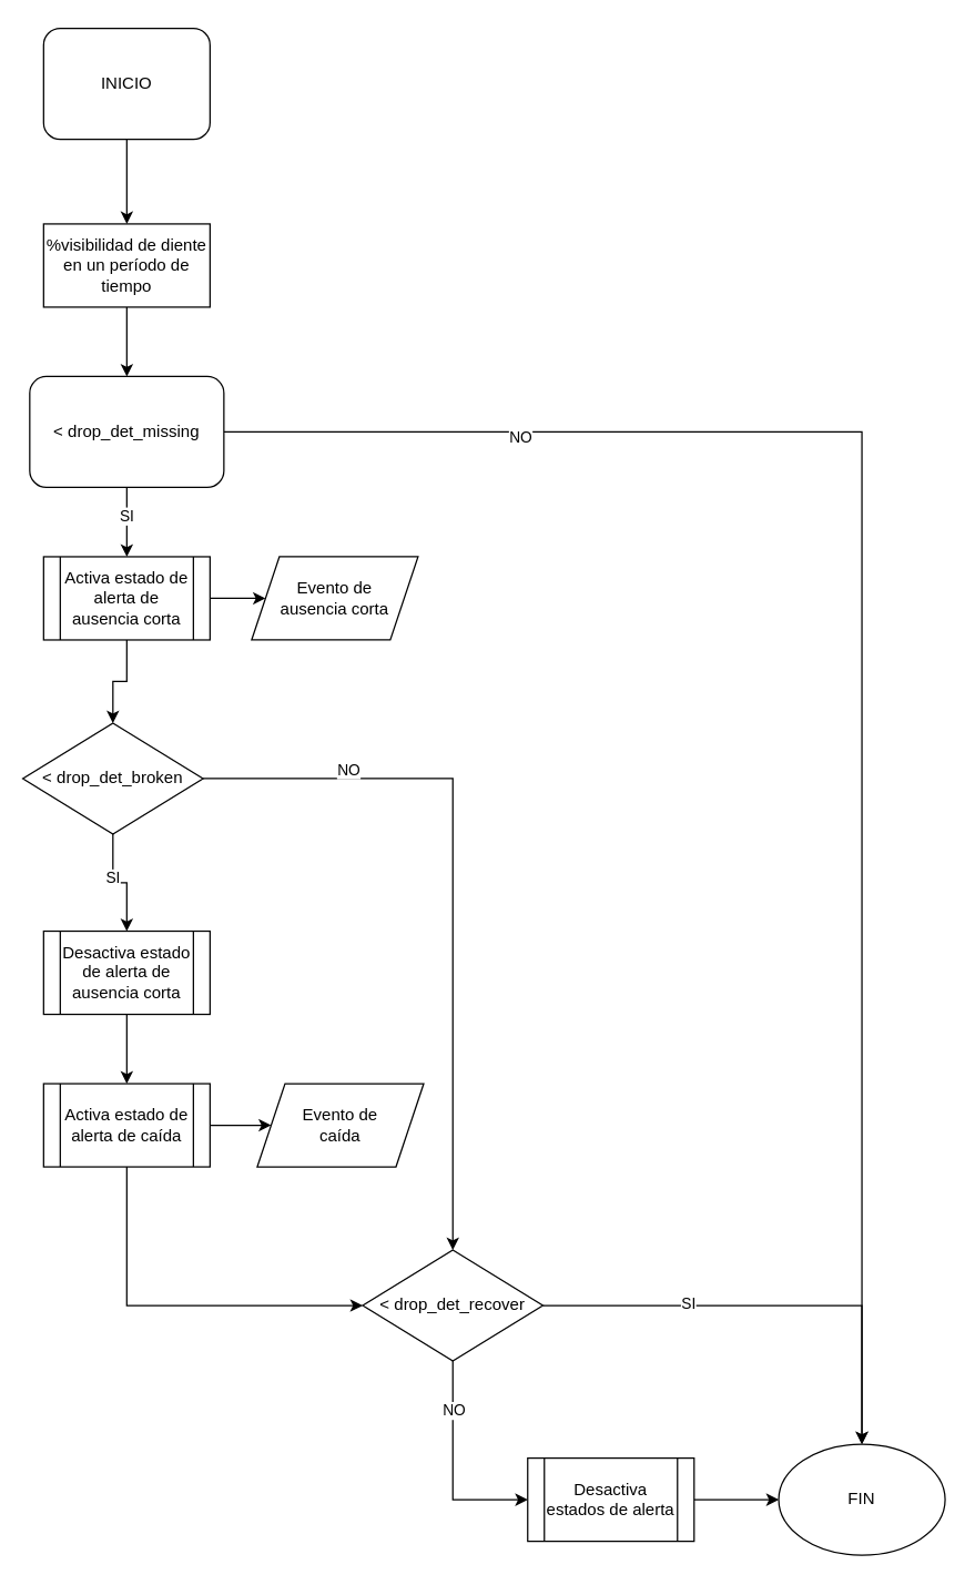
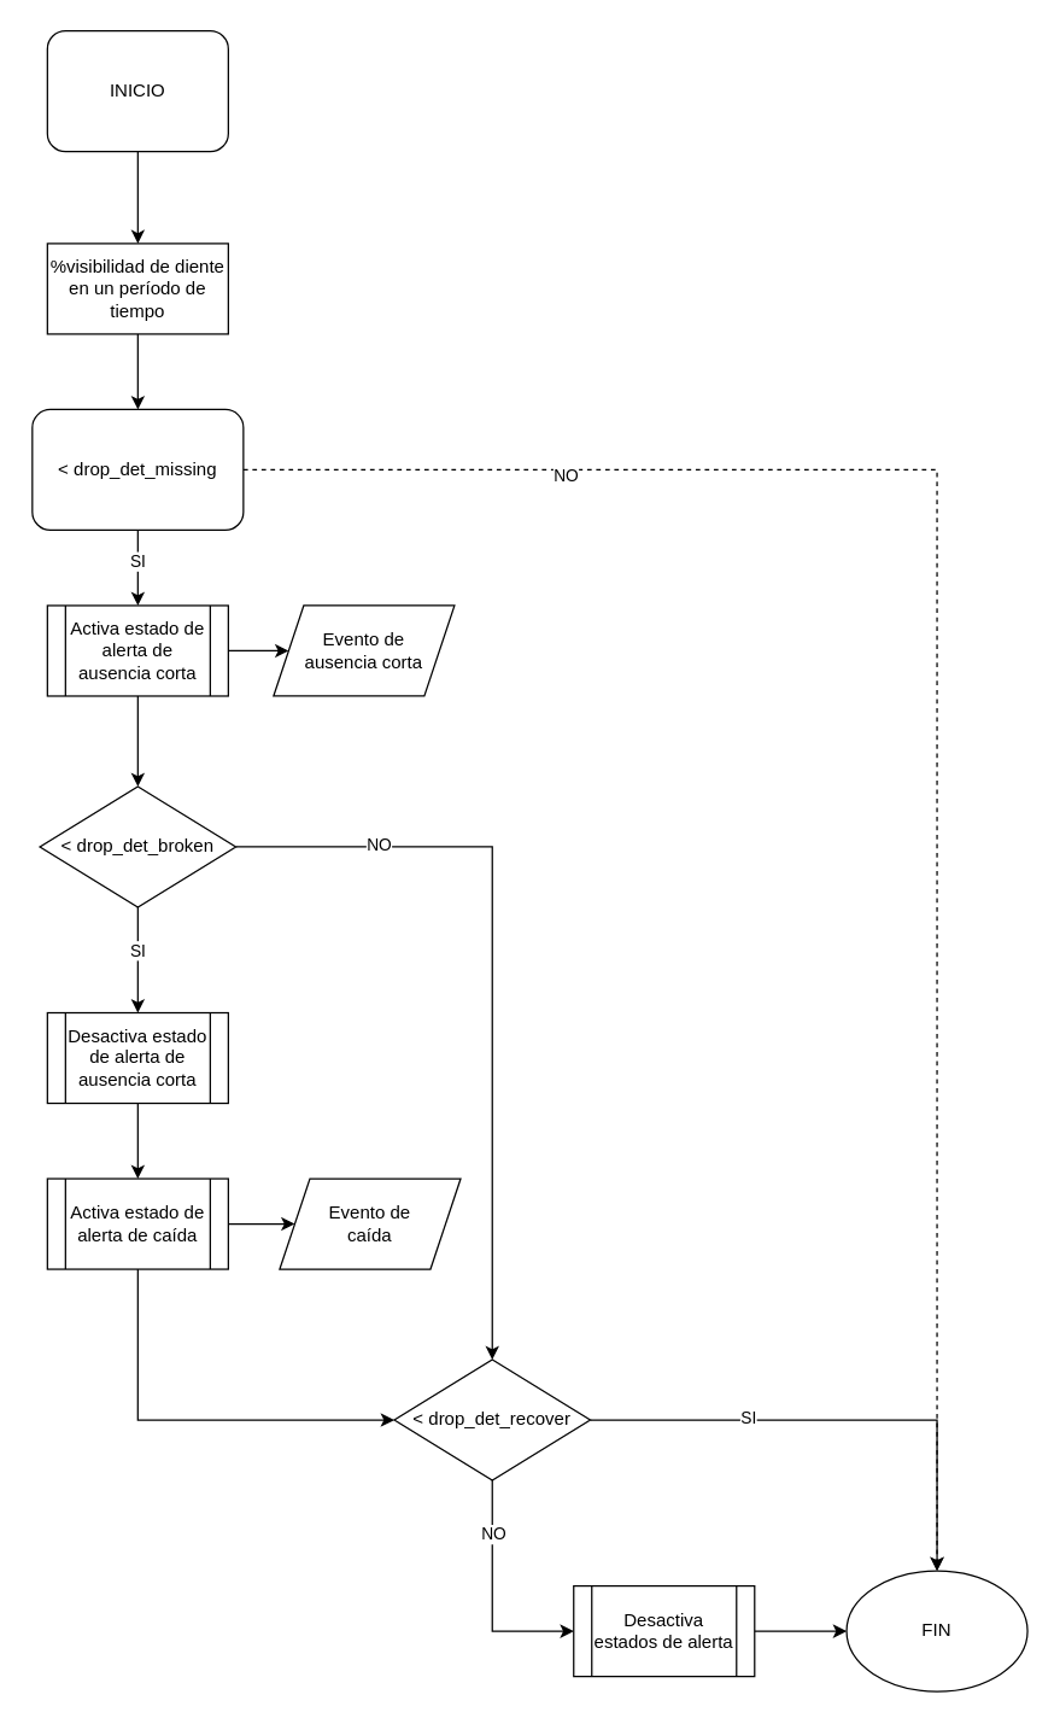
- <mxCell id="7" style="edgeStyle=orthogonalEdgeStyle;rounded=0;orthogonalLoop=1;jettySize=auto;html=1;exitX=1;exitY=0.5;exitDx=0;exitDy=0;entryX=0.5;entryY=0;entryDx=0;entryDy=0;" edge="1" parent="1" source="9" target="33"><mxGeometry relative="1" as="geometry" /></mxCell>
+ <mxCell id="7" style="edgeStyle=orthogonalEdgeStyle;rounded=0;orthogonalLoop=1;jettySize=auto;html=1;exitX=1;exitY=0.5;exitDx=0;exitDy=0;entryX=0.5;entryY=0;entryDx=0;entryDy=0;dashed=1;" edge="1" parent="1" source="9" target="33"><mxGeometry relative="1" as="geometry" /></mxCell>
- <mxCell id="16" value="&amp;lt; drop_det_broken" style="rhombus;whiteSpace=wrap;html=1;rounded=0;" vertex="1" parent="1"><mxGeometry x="15.92" y="521" width="130" height="80" as="geometry" /></mxCell>
+ <mxCell id="16" value="&amp;lt; drop_det_broken" style="rhombus;whiteSpace=wrap;html=1;rounded=0;" vertex="1" parent="1"><mxGeometry x="25.92" y="521" width="130" height="80" as="geometry" /></mxCell>
